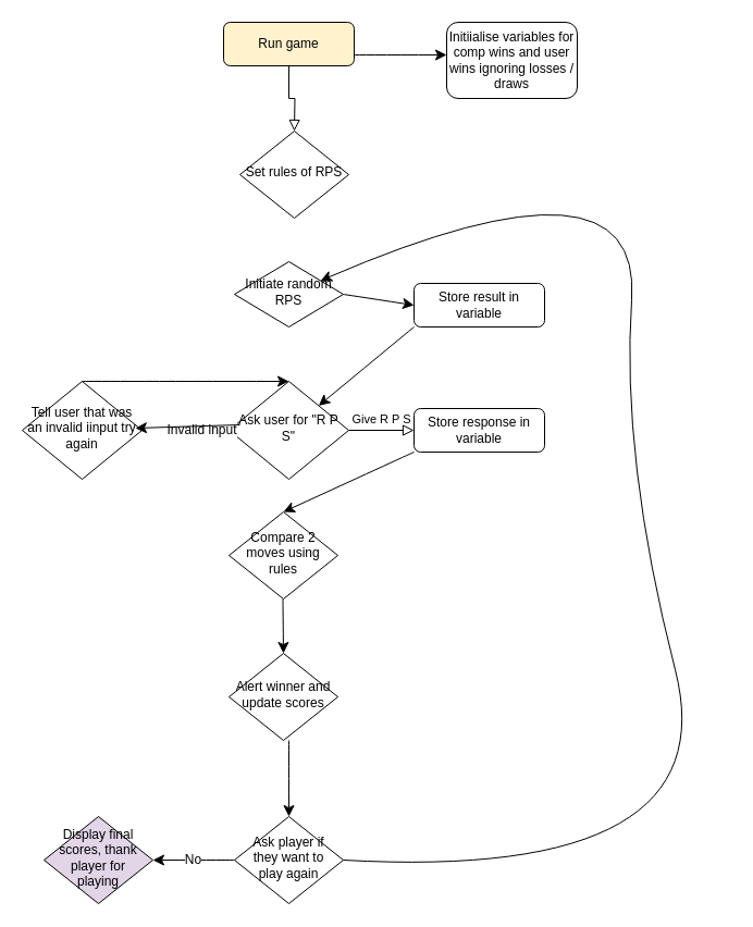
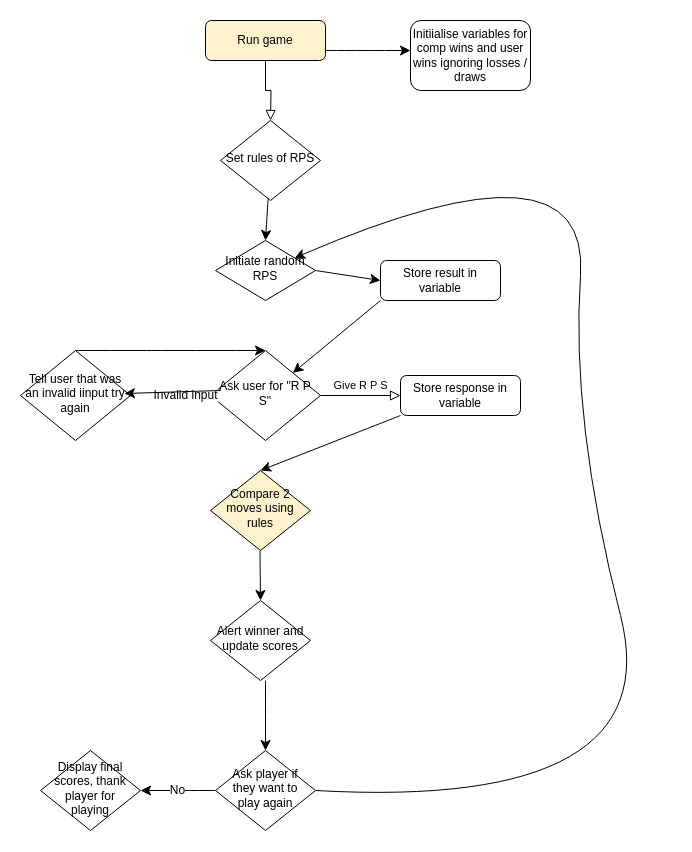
+ <mxCell id="19" value="" style="endArrow=classic;html=1;rounded=0;fontSize=12;startSize=8;endSize=8;curved=1;entryX=0.5;entryY=0;entryDx=0;entryDy=0;" edge="1" parent="1" source="18" target="13"><mxGeometry width="50" height="50" relative="1" as="geometry"><mxPoint x="280" y="250" as="sourcePoint" /><mxPoint x="330" y="200" as="targetPoint" /></mxGeometry></mxCell>
- <mxCell id="6" value="Store response in variable" style="rounded=1;whiteSpace=wrap;html=1;fontSize=12;glass=0;strokeWidth=1;shadow=0;" parent="1" vertex="1"><mxGeometry x="380" y="375" width="120" height="40" as="geometry" /></mxCell>
+ <mxCell id="6" value="Store response in variable" style="rounded=1;whiteSpace=wrap;html=1;fontSize=12;glass=0;strokeWidth=1;shadow=0;" parent="1" vertex="1"><mxGeometry x="400" y="375" width="120" height="40" as="geometry" /></mxCell>
- <mxCell id="7" value="Compare 2 moves using rules" style="rhombus;whiteSpace=wrap;html=1;shadow=0;fontFamily=Helvetica;fontSize=12;align=center;strokeWidth=1;spacing=6;spacingTop=-4;" parent="1" vertex="1"><mxGeometry x="210" y="470" width="100" height="80" as="geometry" /></mxCell>
+ <mxCell id="7" value="Compare 2 moves using rules" style="rhombus;whiteSpace=wrap;html=1;shadow=0;fontFamily=Helvetica;fontSize=12;align=center;strokeWidth=1;spacing=6;spacingTop=-4;fillColor=#fff2cc;" parent="1" vertex="1"><mxGeometry x="210" y="470" width="100" height="80" as="geometry" /></mxCell>
- <mxCell id="27" value="Display final scores, thank player for playing" style="rhombus;whiteSpace=wrap;html=1;shadow=0;fontFamily=Helvetica;fontSize=12;align=center;strokeWidth=1;spacing=6;spacingTop=-4;fillColor=#e1d5e7;" vertex="1" parent="1"><mxGeometry x="40" y="750" width="100" height="80" as="geometry" /></mxCell>
+ <mxCell id="27" value="Display final scores, thank player for playing" style="rhombus;whiteSpace=wrap;html=1;shadow=0;fontFamily=Helvetica;fontSize=12;align=center;strokeWidth=1;spacing=6;spacingTop=-4;" vertex="1" parent="1"><mxGeometry x="40" y="750" width="100" height="80" as="geometry" /></mxCell>
